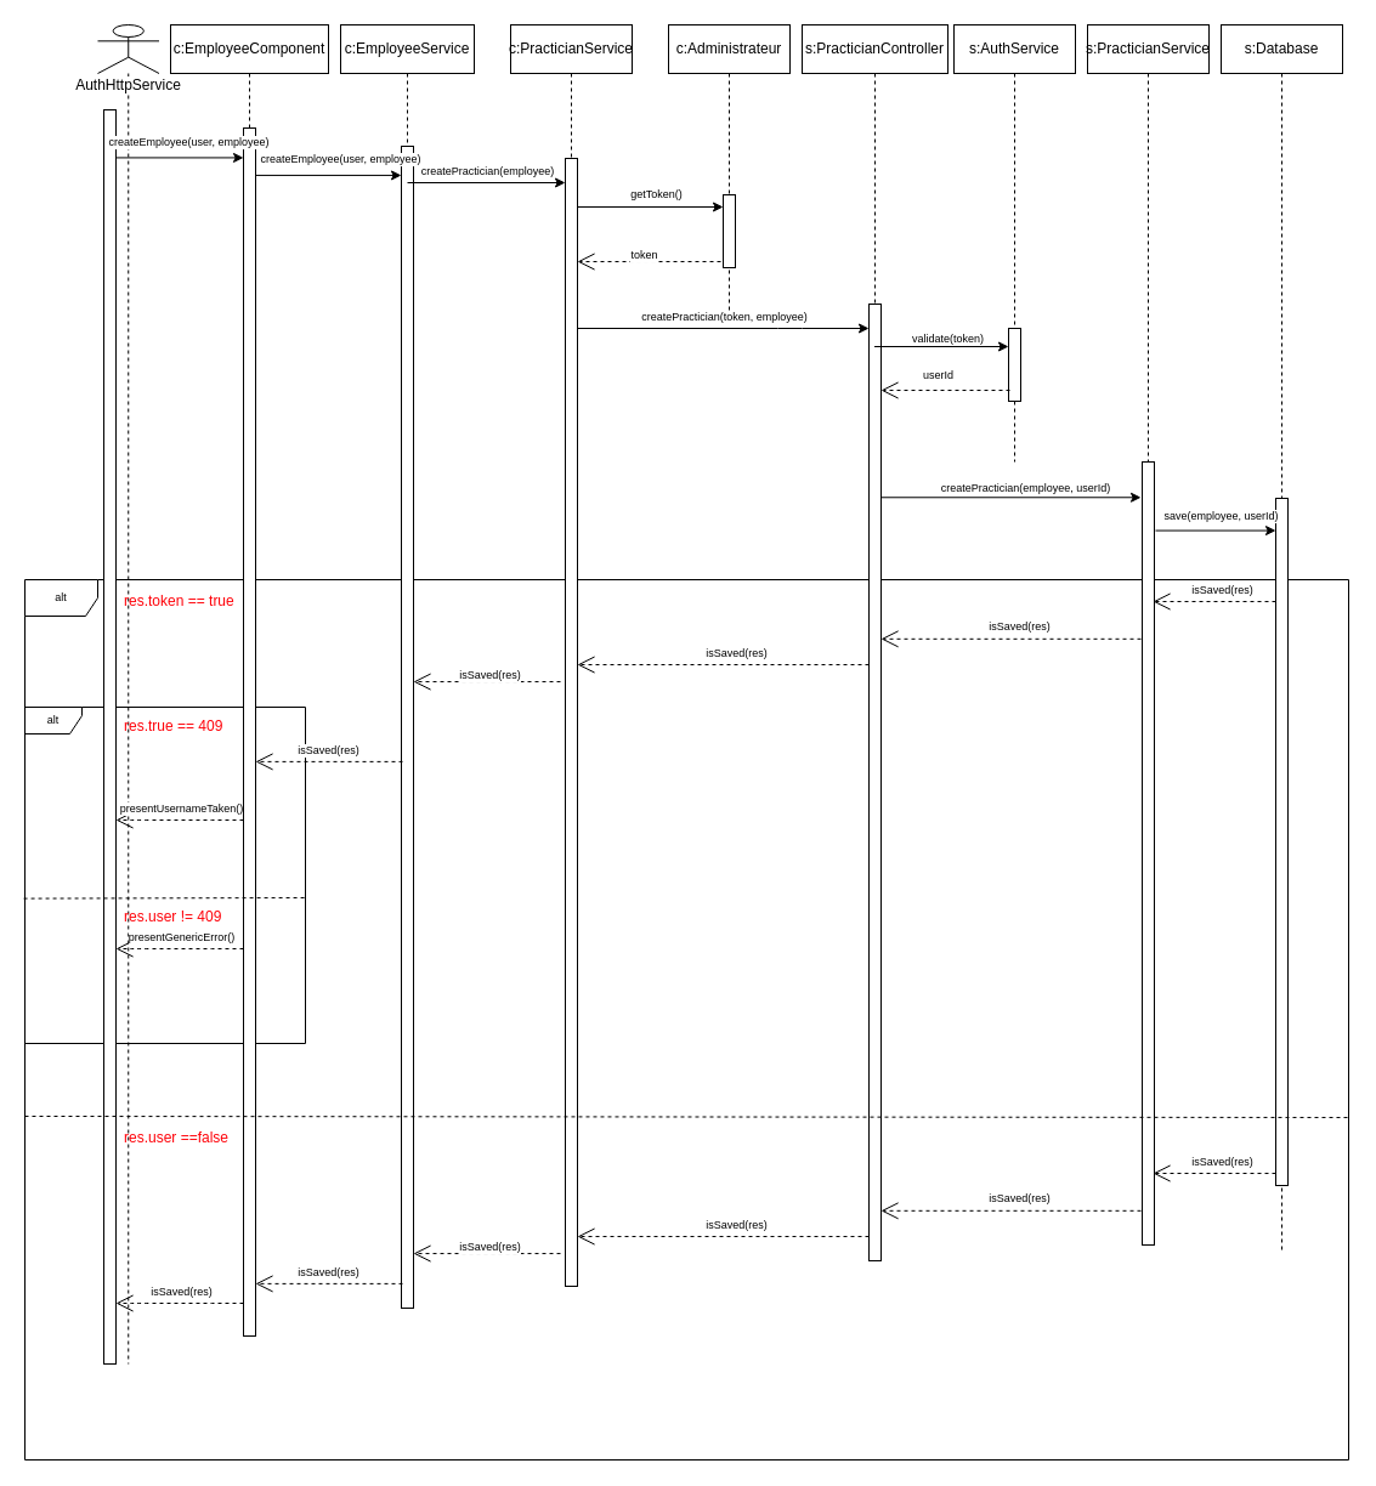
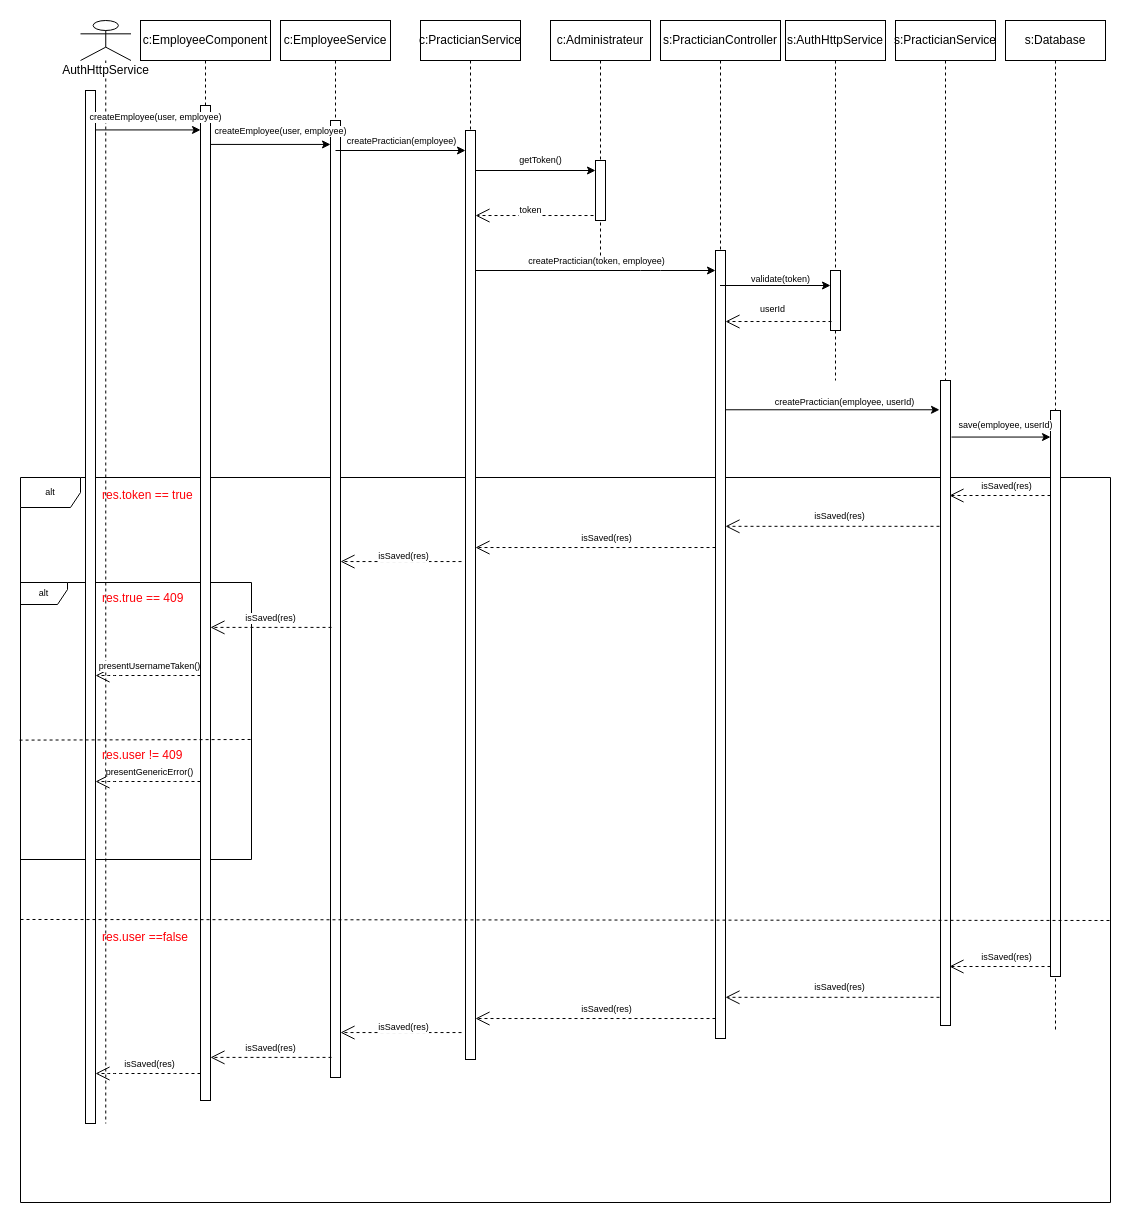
- <mxCell id="20" value="s:AuthService" style="shape=umlLifeline;perimeter=lifelinePerimeter;whiteSpace=wrap;html=1;container=1;collapsible=0;recursiveResize=0;outlineConnect=0;" vertex="1" parent="1"><mxGeometry x="785" y="20" width="100" height="360" as="geometry" /></mxCell>
+ <mxCell id="20" value="s:AuthHttpService" style="shape=umlLifeline;perimeter=lifelinePerimeter;whiteSpace=wrap;html=1;container=1;collapsible=0;recursiveResize=0;outlineConnect=0;" vertex="1" parent="1"><mxGeometry x="785" y="20" width="100" height="360" as="geometry" /></mxCell>
